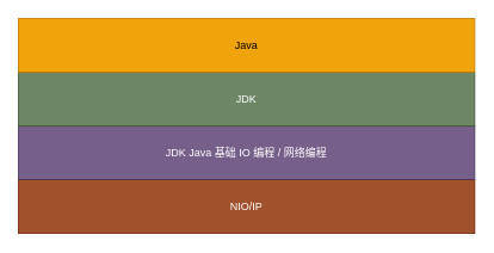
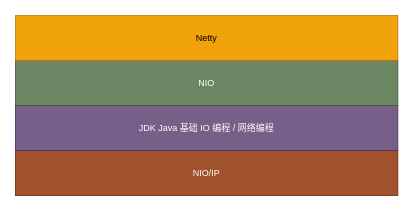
- <mxCell id="5" value="Java" style="rounded=0;whiteSpace=wrap;html=1;fillColor=#f0a30a;fontColor=#000000;strokeColor=#BD7000;" parent="1" vertex="1"><mxGeometry x="20" y="20" width="510" height="60" as="geometry" /></mxCell>
+ <mxCell id="5" value="Netty" style="rounded=0;whiteSpace=wrap;html=1;fillColor=#f0a30a;fontColor=#000000;strokeColor=#BD7000;" parent="1" vertex="1"><mxGeometry x="20" y="20" width="510" height="60" as="geometry" /></mxCell>
- <mxCell id="4" value="JDK" style="rounded=0;whiteSpace=wrap;html=1;fillColor=#6d8764;fontColor=#ffffff;strokeColor=#3A5431;" parent="1" vertex="1"><mxGeometry x="20" y="80" width="510" height="60" as="geometry" /></mxCell>
+ <mxCell id="4" value="NIO" style="rounded=0;whiteSpace=wrap;html=1;fillColor=#6d8764;fontColor=#ffffff;strokeColor=#3A5431;" parent="1" vertex="1"><mxGeometry x="20" y="80" width="510" height="60" as="geometry" /></mxCell>
